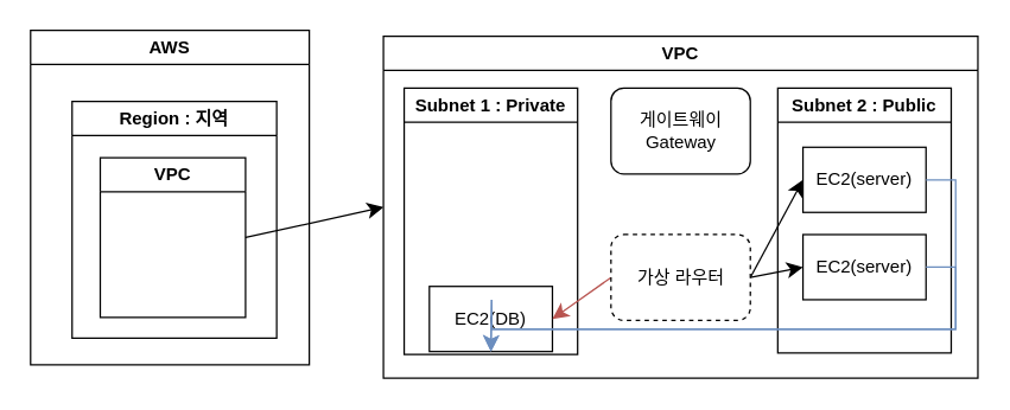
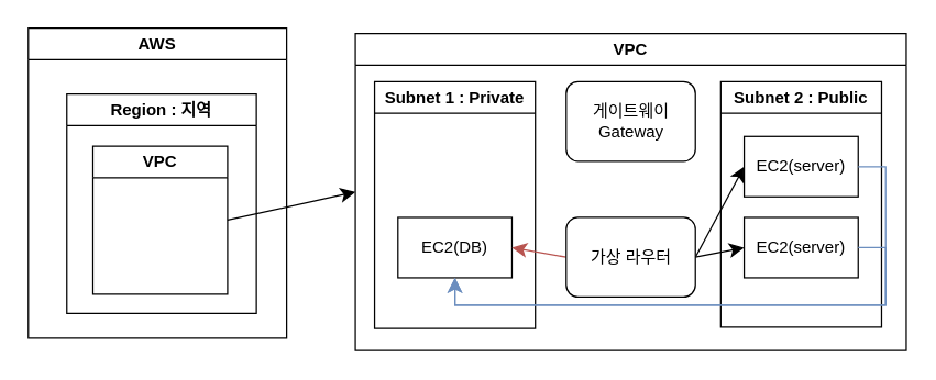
- <mxCell id="15" value="&lt;div&gt;가상&amp;nbsp;&lt;span style=&quot;background-color: initial;&quot;&gt;라우터&lt;/span&gt;&lt;/div&gt;" style="rounded=1;whiteSpace=wrap;html=1;dashed=1;" vertex="1" parent="5"><mxGeometry x="153.5" y="134" width="94" height="58" as="geometry" /></mxCell>
+ <mxCell id="15" value="&lt;div&gt;가상&amp;nbsp;&lt;span style=&quot;background-color: initial;&quot;&gt;라우터&lt;/span&gt;&lt;/div&gt;" style="rounded=1;whiteSpace=wrap;html=1;" vertex="1" parent="5"><mxGeometry x="153.5" y="134" width="94" height="58" as="geometry" /></mxCell>
- <mxCell id="7" value="EC2(DB)" style="rounded=0;whiteSpace=wrap;html=1;" vertex="1" parent="6"><mxGeometry x="17" y="134" width="83" height="44" as="geometry" /></mxCell>
+ <mxCell id="7" value="EC2(DB)" style="rounded=0;whiteSpace=wrap;html=1;" vertex="1" parent="6"><mxGeometry x="17" y="99" width="83" height="44" as="geometry" /></mxCell>
